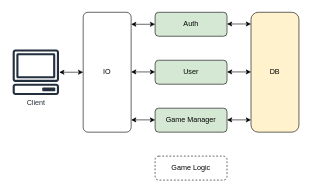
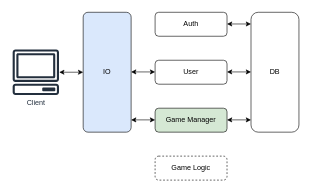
- <mxCell id="8" value="" style="endArrow=classic;startArrow=classic;html=1;rounded=0;exitX=0;exitY=0.5;exitDx=0;exitDy=0;entryX=1;entryY=0.1;entryDx=0;entryDy=0;entryPerimeter=0;" edge="1" parent="1" source="4" target="5"><mxGeometry width="50" height="50" relative="1" as="geometry"><mxPoint x="178" y="370" as="sourcePoint" /><mxPoint x="228" y="320" as="targetPoint" /></mxGeometry></mxCell>
- <mxCell id="4" value="Auth" style="rounded=1;whiteSpace=wrap;html=1;fillColor=#d5e8d4;" vertex="1" parent="1"><mxGeometry x="258" y="20" width="120" height="40" as="geometry" /></mxCell>
+ <mxCell id="4" value="Auth" style="rounded=1;whiteSpace=wrap;html=1;" vertex="1" parent="1"><mxGeometry x="258" y="20" width="120" height="40" as="geometry" /></mxCell>
- <mxCell id="5" value="IO" style="rounded=1;whiteSpace=wrap;html=1;arcSize=10;points=[[0,0,0,0,0],[0,0.25,0,0,0],[0,0.5,0,0,0],[0,0.75,0,0,0],[0,1,0,0,0],[0.25,0,0,0,0],[0.25,1,0,0,0],[0.5,0,0,0,0],[0.5,1,0,0,0],[0.75,0,0,0,0],[0.75,1,0,0,0],[1,0,0,0,0],[1,0.05,0,0,0],[1,0.1,0,0,0],[1,0.15,0,0,0],[1,0.2,0,0,0],[1,0.25,0,0,0],[1,0.3,0,0,0],[1,0.35,0,0,0],[1,0.4,0,0,0],[1,0.45,0,0,0],[1,0.5,0,0,0],[1,0.55,0,0,0],[1,0.6,0,0,0],[1,0.65,0,0,0],[1,0.7,0,0,0],[1,0.75,0,0,0],[1,0.8,0,0,0],[1,0.85,0,0,0],[1,0.9,0,0,0],[1,0.95,0,0,0],[1,1,0,0,0]];" vertex="1" parent="1"><mxGeometry x="138" y="20" width="80" height="200" as="geometry" /></mxCell>
+ <mxCell id="5" value="IO" style="rounded=1;whiteSpace=wrap;html=1;arcSize=10;points=[[0,0,0,0,0],[0,0.25,0,0,0],[0,0.5,0,0,0],[0,0.75,0,0,0],[0,1,0,0,0],[0.25,0,0,0,0],[0.25,1,0,0,0],[0.5,0,0,0,0],[0.5,1,0,0,0],[0.75,0,0,0,0],[0.75,1,0,0,0],[1,0,0,0,0],[1,0.05,0,0,0],[1,0.1,0,0,0],[1,0.15,0,0,0],[1,0.2,0,0,0],[1,0.25,0,0,0],[1,0.3,0,0,0],[1,0.35,0,0,0],[1,0.4,0,0,0],[1,0.45,0,0,0],[1,0.5,0,0,0],[1,0.55,0,0,0],[1,0.6,0,0,0],[1,0.65,0,0,0],[1,0.7,0,0,0],[1,0.75,0,0,0],[1,0.8,0,0,0],[1,0.85,0,0,0],[1,0.9,0,0,0],[1,0.95,0,0,0],[1,1,0,0,0]];fillColor=#dae8fc;" vertex="1" parent="1"><mxGeometry x="138" y="20" width="80" height="200" as="geometry" /></mxCell>
- <mxCell id="2" value="User" style="rounded=1;whiteSpace=wrap;html=1;fillColor=#d5e8d4;" vertex="1" parent="1"><mxGeometry x="258" y="100" width="120" height="40" as="geometry" /></mxCell>
+ <mxCell id="2" value="User" style="rounded=1;whiteSpace=wrap;html=1;" vertex="1" parent="1"><mxGeometry x="258" y="100" width="120" height="40" as="geometry" /></mxCell>
- <mxCell id="6" value="DB" style="rounded=1;whiteSpace=wrap;html=1;points=[[0,0,0,0,0],[0,0.05,0,0,0],[0,0.1,0,0,0],[0,0.15,0,0,0],[0,0.2,0,0,0],[0,0.25,0,0,0],[0,0.3,0,0,0],[0,0.35,0,0,0],[0,0.4,0,0,0],[0,0.45,0,0,0],[0,0.5,0,0,0],[0,0.55,0,0,0],[0,0.6,0,0,0],[0,0.65,0,0,0],[0,0.7,0,0,0],[0,0.75,0,0,0],[0,0.8,0,0,0],[0,0.85,0,0,0],[0,0.9,0,0,0],[0,0.95,0,0,0],[0,1,0,0,0],[0.25,0,0,0,0],[0.25,1,0,0,0],[0.5,0,0,0,0],[0.5,1,0,0,0],[0.75,0,0,0,0],[0.75,1,0,0,0],[1,0,0,0,0],[1,0.25,0,0,0],[1,0.5,0,0,0],[1,0.75,0,0,0],[1,1,0,0,0]];fillColor=#fff2cc;" vertex="1" parent="1"><mxGeometry x="418" y="20" width="80" height="200" as="geometry" /></mxCell>
+ <mxCell id="6" value="DB" style="rounded=1;whiteSpace=wrap;html=1;points=[[0,0,0,0,0],[0,0.05,0,0,0],[0,0.1,0,0,0],[0,0.15,0,0,0],[0,0.2,0,0,0],[0,0.25,0,0,0],[0,0.3,0,0,0],[0,0.35,0,0,0],[0,0.4,0,0,0],[0,0.45,0,0,0],[0,0.5,0,0,0],[0,0.55,0,0,0],[0,0.6,0,0,0],[0,0.65,0,0,0],[0,0.7,0,0,0],[0,0.75,0,0,0],[0,0.8,0,0,0],[0,0.85,0,0,0],[0,0.9,0,0,0],[0,0.95,0,0,0],[0,1,0,0,0],[0.25,0,0,0,0],[0.25,1,0,0,0],[0.5,0,0,0,0],[0.5,1,0,0,0],[0.75,0,0,0,0],[0.75,1,0,0,0],[1,0,0,0,0],[1,0.25,0,0,0],[1,0.5,0,0,0],[1,0.75,0,0,0],[1,1,0,0,0]];" vertex="1" parent="1"><mxGeometry x="418" y="20" width="80" height="200" as="geometry" /></mxCell>
